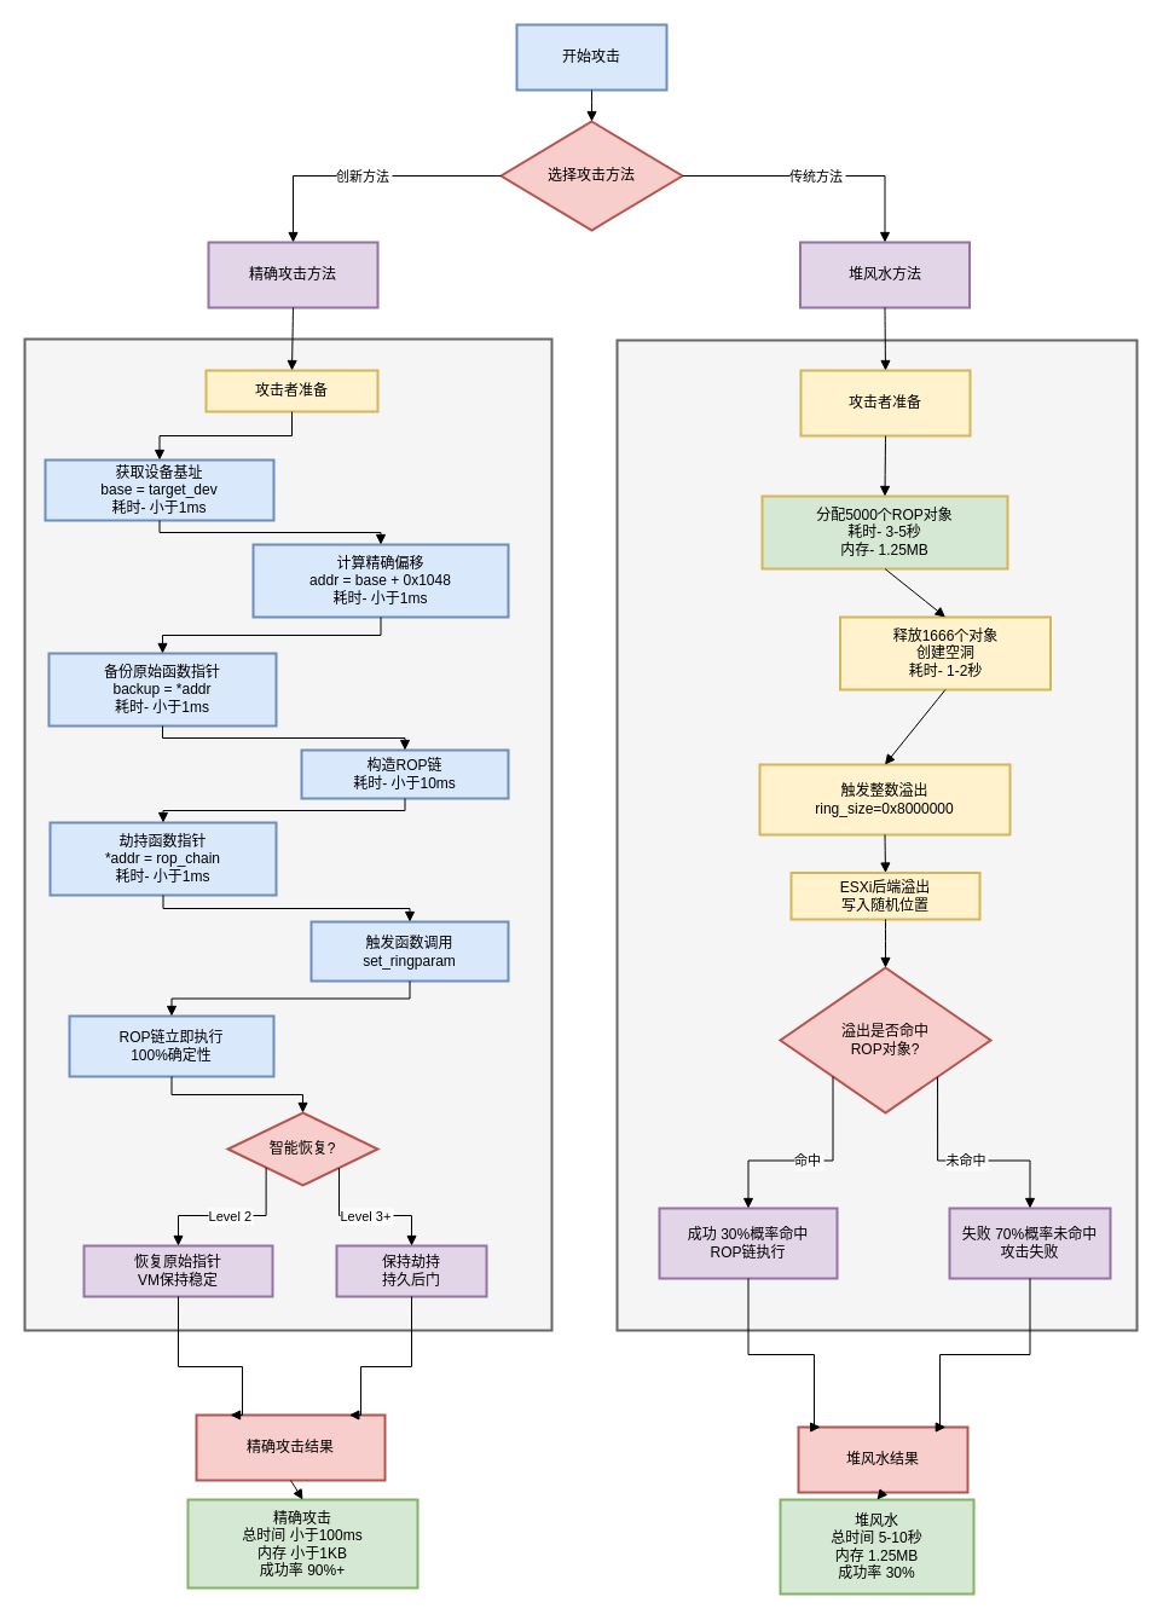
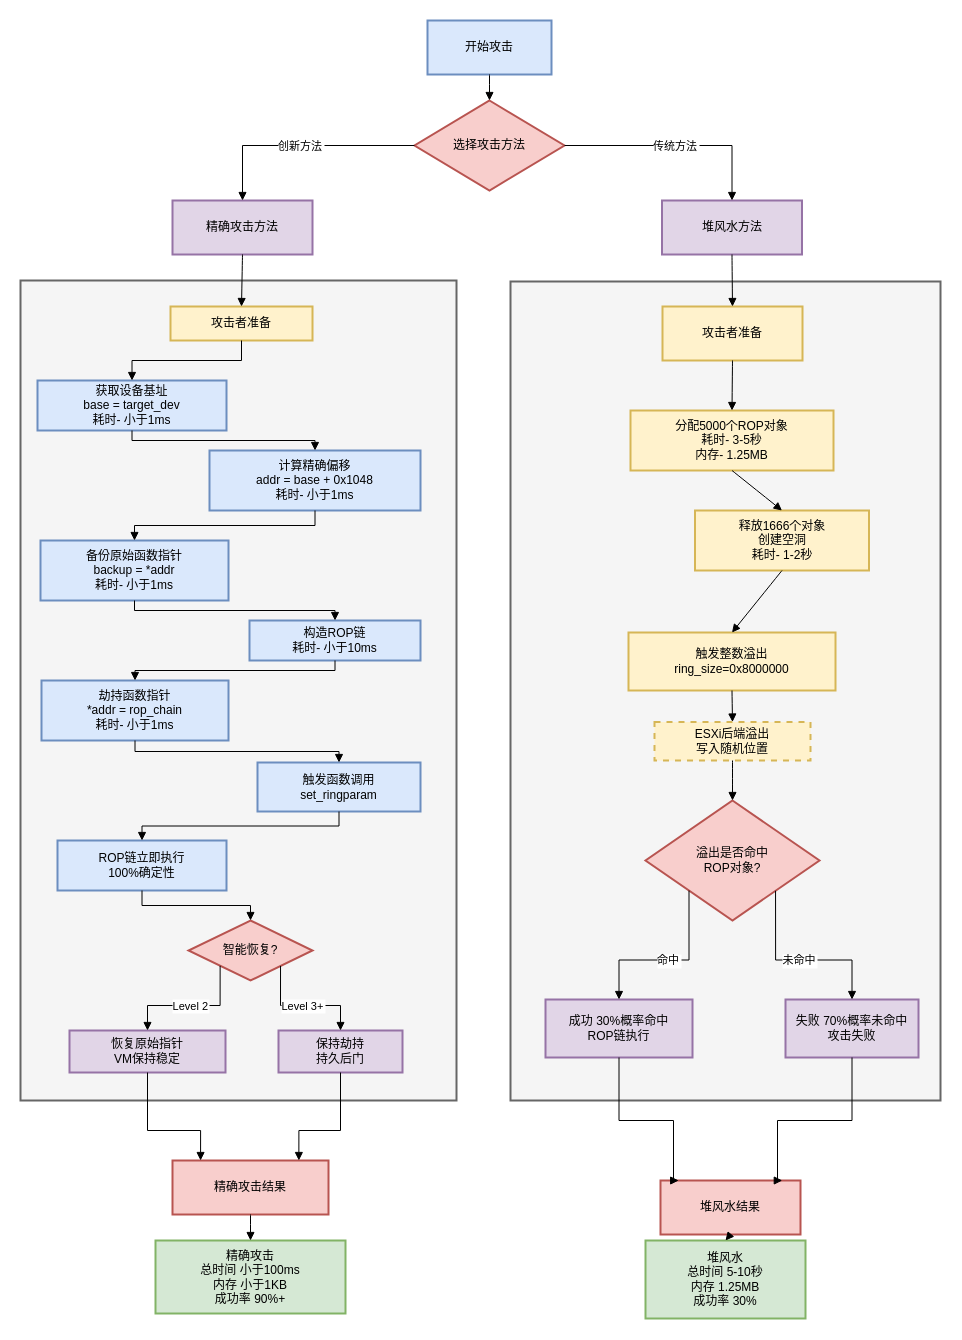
- <mxCell id="9" value="分配5000个ROP对象&#10;耗时- 3-5秒&#10;内存- 1.25MB" style="whiteSpace=wrap;strokeWidth=2;fillColor=#d5e8d4;strokeColor=#d6b656;" parent="1" vertex="1"><mxGeometry x="630" y="410" width="203" height="60" as="geometry" /></mxCell>
+ <mxCell id="9" value="分配5000个ROP对象&#10;耗时- 3-5秒&#10;内存- 1.25MB" style="whiteSpace=wrap;strokeWidth=2;fillColor=#fff2cc;strokeColor=#d6b656;" parent="1" vertex="1"><mxGeometry x="630" y="410" width="203" height="60" as="geometry" /></mxCell>
- <mxCell id="12" value="ESXi后端溢出&#10;写入随机位置" style="whiteSpace=wrap;strokeWidth=2;fillColor=#fff2cc;strokeColor=#d6b656;" parent="1" vertex="1"><mxGeometry x="654" y="721.5" width="156" height="38.5" as="geometry" /></mxCell>
+ <mxCell id="12" value="ESXi后端溢出&#10;写入随机位置" style="whiteSpace=wrap;strokeWidth=2;fillColor=#fff2cc;strokeColor=#d6b656;dashed=1;" parent="1" vertex="1"><mxGeometry x="654" y="721.5" width="156" height="38.5" as="geometry" /></mxCell>
- <mxCell id="28" value="精确攻击结果" style="whiteSpace=wrap;strokeWidth=2;fillColor=#f8cecc;strokeColor=#b85450;" parent="1" vertex="1"><mxGeometry x="162" y="1170" width="156" height="54" as="geometry" /></mxCell>
+ <mxCell id="28" value="精确攻击结果" style="whiteSpace=wrap;strokeWidth=2;fillColor=#f8cecc;strokeColor=#b85450;" parent="1" vertex="1"><mxGeometry x="172" y="1160" width="156" height="54" as="geometry" /></mxCell>
